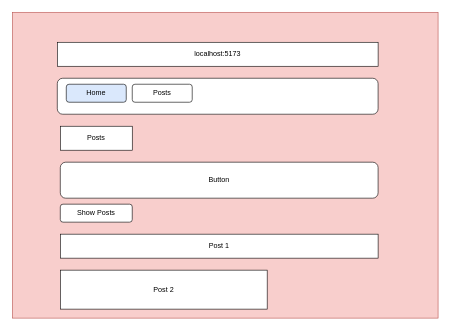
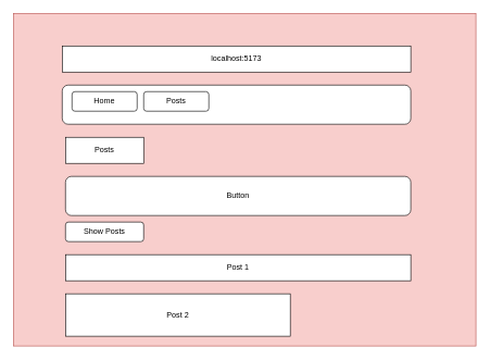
- <mxCell id="5" value="Home" style="rounded=1;whiteSpace=wrap;html=1;fillColor=#dae8fc;" vertex="1" parent="1"><mxGeometry x="110" y="140" width="100" height="30" as="geometry" /></mxCell>
+ <mxCell id="5" value="Home" style="rounded=1;whiteSpace=wrap;html=1;" vertex="1" parent="1"><mxGeometry x="110" y="140" width="100" height="30" as="geometry" /></mxCell>
